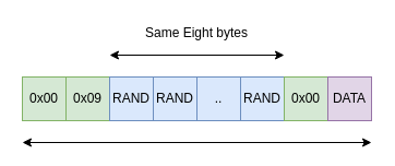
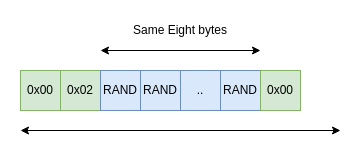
- <mxCell id="3" value="0x09" style="rounded=0;whiteSpace=wrap;html=1;fillColor=#d5e8d4;strokeColor=#82b366;" vertex="1" parent="1"><mxGeometry x="60" y="70" width="40" height="40" as="geometry" /></mxCell>
+ <mxCell id="3" value="0x02" style="rounded=0;whiteSpace=wrap;html=1;fillColor=#d5e8d4;strokeColor=#82b366;" vertex="1" parent="1"><mxGeometry x="60" y="70" width="40" height="40" as="geometry" /></mxCell>
- <mxCell id="9" value="DATA" style="rounded=0;whiteSpace=wrap;html=1;fillColor=#e1d5e7;strokeColor=#9673a6;" vertex="1" parent="1"><mxGeometry x="300" y="70" width="40" height="40" as="geometry" /></mxCell>
